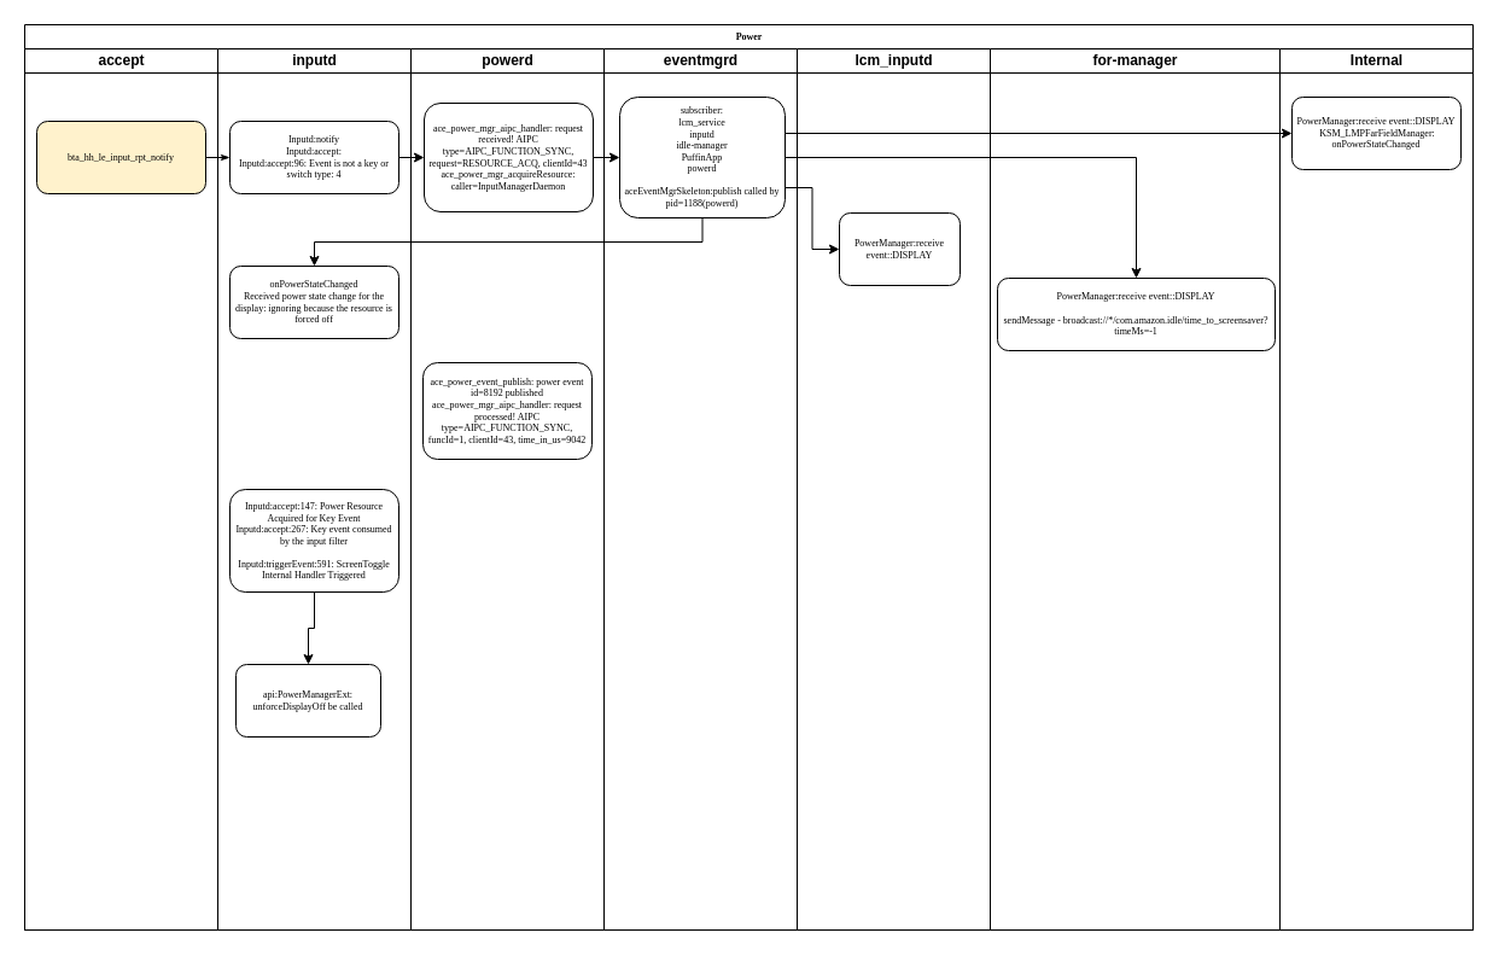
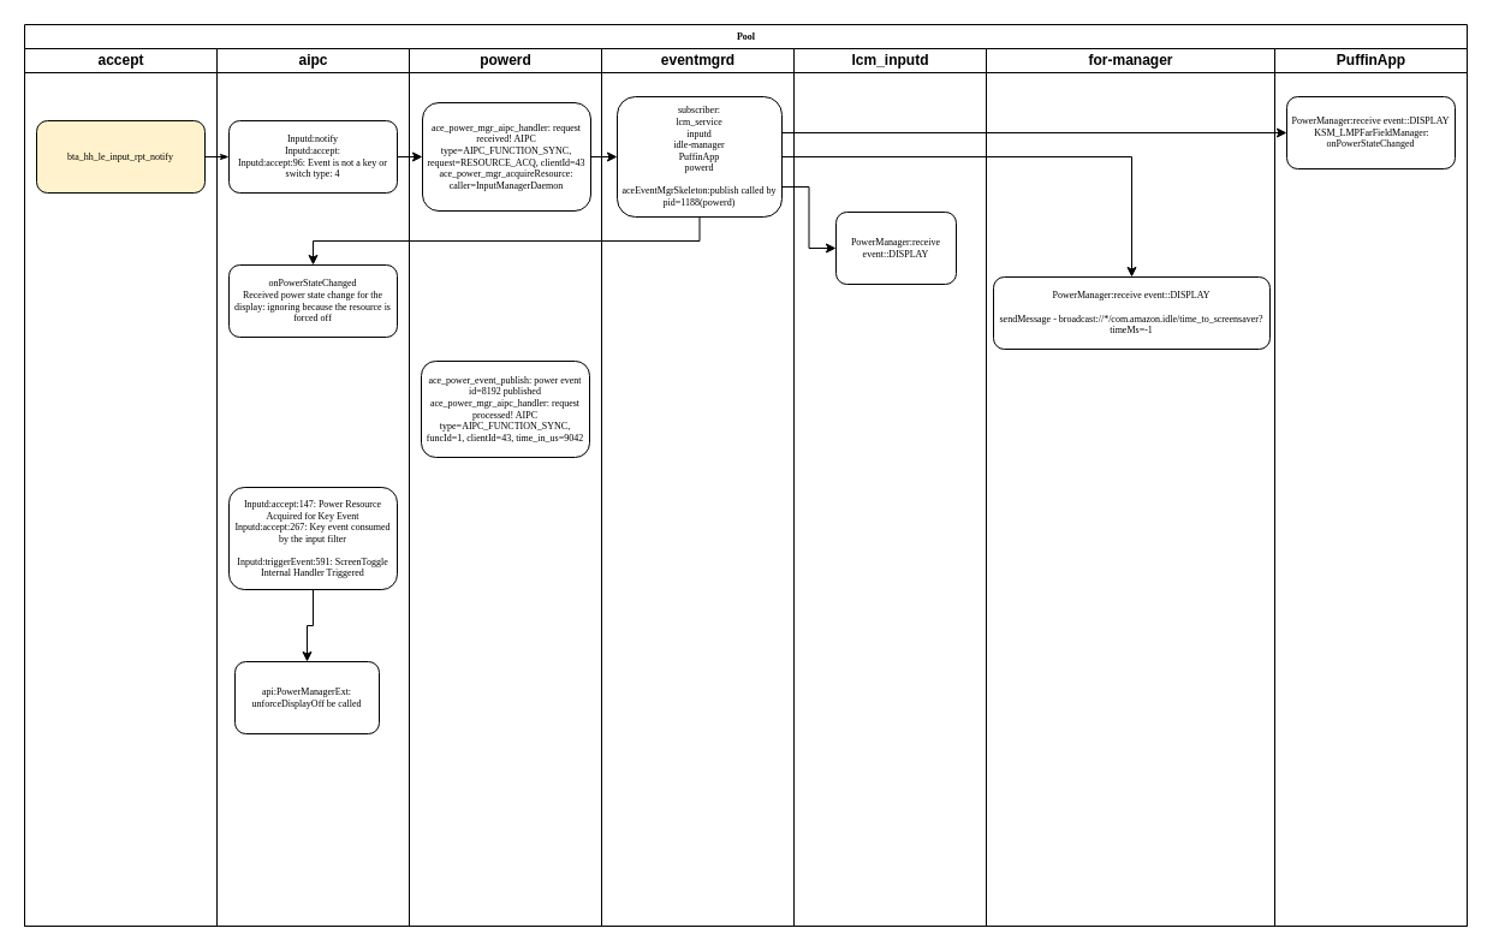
- <mxCell id="2" value="Power" style="swimlane;html=1;childLayout=stackLayout;startSize=20;rounded=0;shadow=0;labelBackgroundColor=none;strokeWidth=1;fontFamily=Verdana;fontSize=8;align=center;" parent="1" vertex="1"><mxGeometry x="20" y="20" width="1200" height="750" as="geometry" /></mxCell>
+ <mxCell id="2" value="Pool" style="swimlane;html=1;childLayout=stackLayout;startSize=20;rounded=0;shadow=0;labelBackgroundColor=none;strokeWidth=1;fontFamily=Verdana;fontSize=8;align=center;" parent="1" vertex="1"><mxGeometry x="20" y="20" width="1200" height="750" as="geometry" /></mxCell>
- <mxCell id="6" value="inputd" style="swimlane;html=1;startSize=20;" parent="2" vertex="1"><mxGeometry x="160" y="20" width="160" height="730" as="geometry" /></mxCell>
+ <mxCell id="6" value="aipc" style="swimlane;html=1;startSize=20;" parent="2" vertex="1"><mxGeometry x="160" y="20" width="160" height="730" as="geometry" /></mxCell>
- <mxCell id="21" value="Internal" style="swimlane;html=1;startSize=20;" parent="2" vertex="1"><mxGeometry x="1040" y="20" width="160" height="730" as="geometry" /></mxCell>
+ <mxCell id="21" value="PuffinApp" style="swimlane;html=1;startSize=20;" parent="2" vertex="1"><mxGeometry x="1040" y="20" width="160" height="730" as="geometry" /></mxCell>
